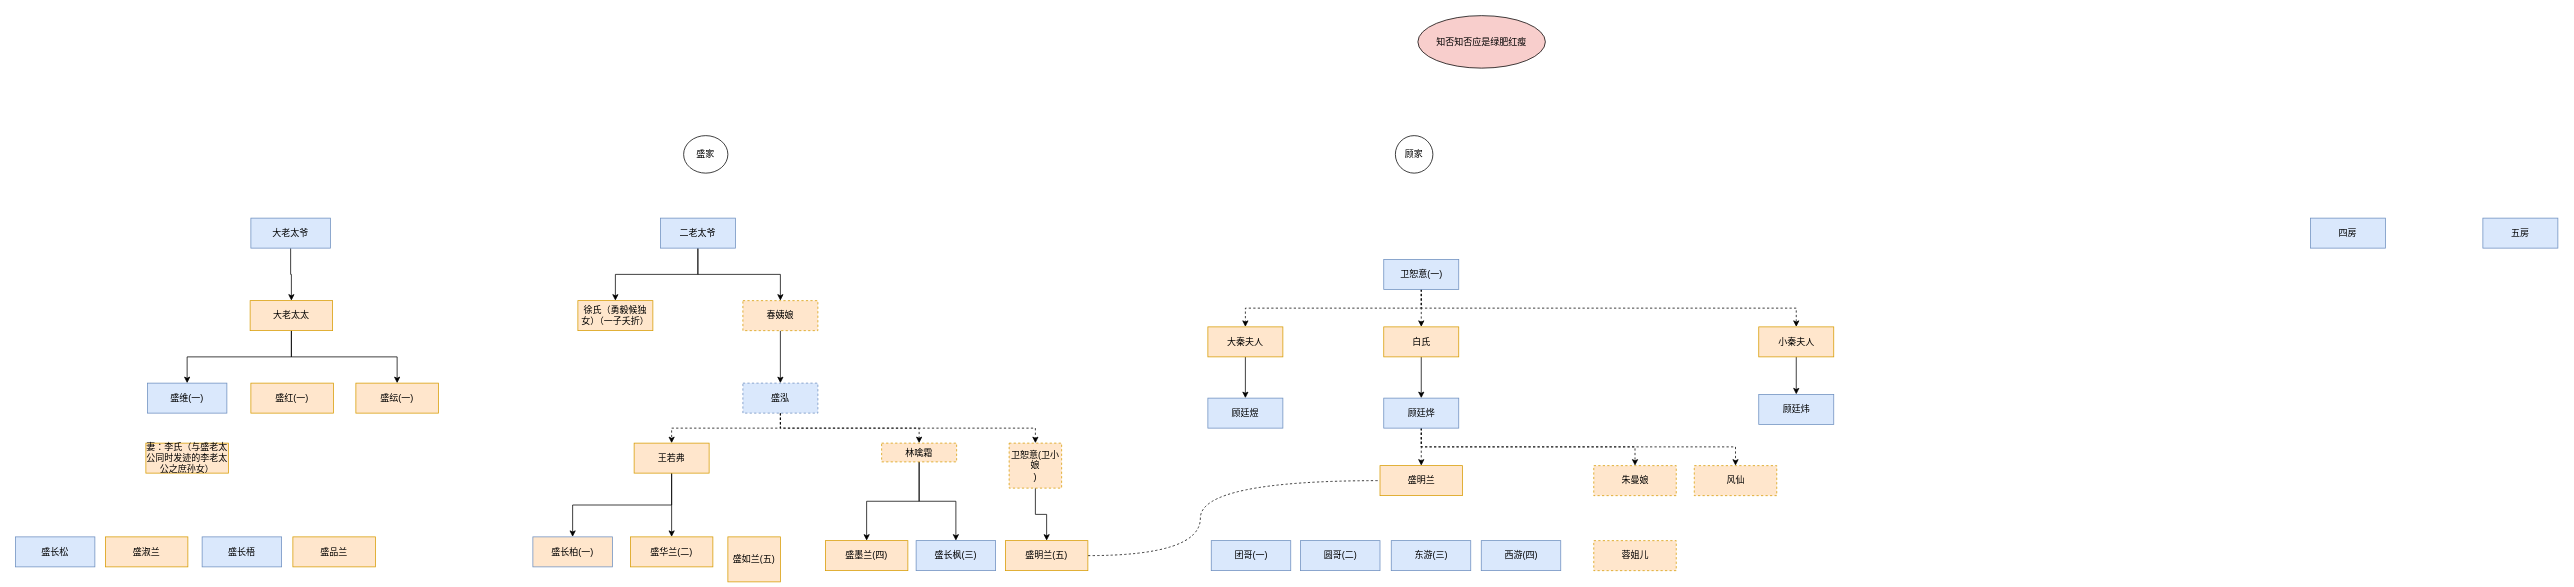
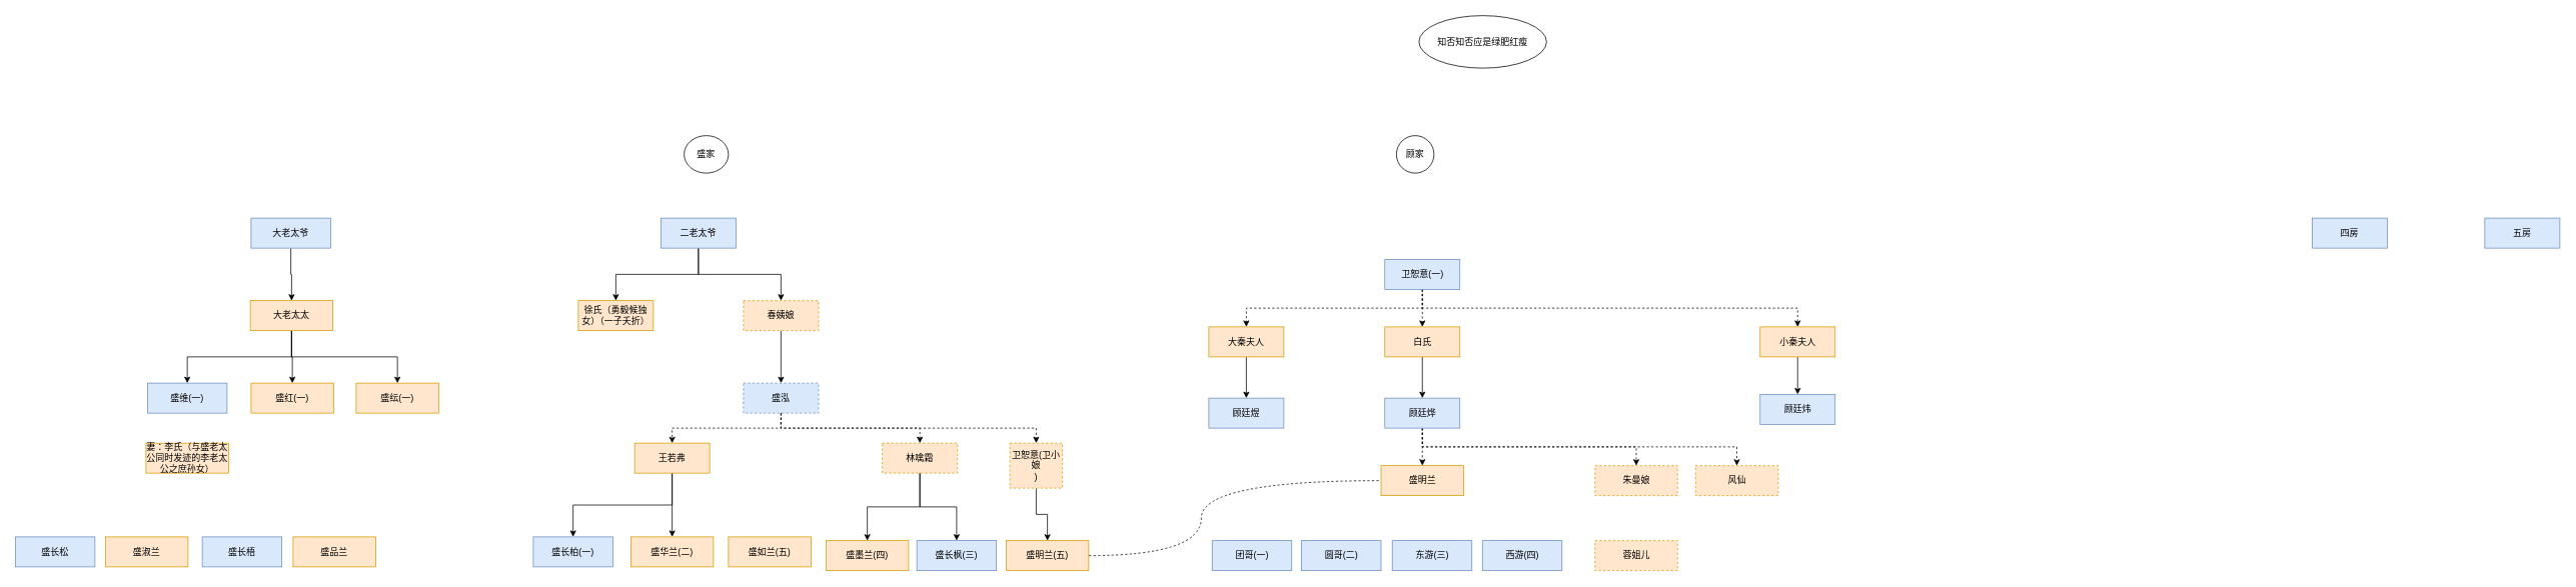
- <mxCell id="52" value="知否知否应是绿肥红瘦" style="ellipse;whiteSpace=wrap;html=1;fillColor=#f8cecc;" vertex="1" parent="1"><mxGeometry x="1890" y="20" width="170" height="70" as="geometry" /></mxCell>
+ <mxCell id="52" value="知否知否应是绿肥红瘦" style="ellipse;whiteSpace=wrap;html=1;" vertex="1" parent="1"><mxGeometry x="1890" y="20" width="170" height="70" as="geometry" /></mxCell>
+ <mxCell id="66" style="edgeStyle=orthogonalEdgeStyle;rounded=0;orthogonalLoop=1;jettySize=auto;html=1;exitX=0.5;exitY=1;exitDx=0;exitDy=0;" edge="1" parent="1" source="69" target="57"><mxGeometry relative="1" as="geometry" /></mxCell>
- <mxCell id="42" value="林噙霜" style="rounded=0;whiteSpace=wrap;html=1;fillColor=#ffe6cc;strokeColor=#d79b00;dashed=1;" parent="1" vertex="1"><mxGeometry x="1175" y="590" width="100" height="25" as="geometry" /></mxCell>
+ <mxCell id="42" value="林噙霜" style="rounded=0;whiteSpace=wrap;html=1;fillColor=#ffe6cc;strokeColor=#d79b00;dashed=1;" parent="1" vertex="1"><mxGeometry x="1175" y="590" width="100" height="40" as="geometry" /></mxCell>
- <mxCell id="13" value="盛长柏(一)" style="rounded=0;whiteSpace=wrap;html=1;fillColor=#ffe6cc;strokeColor=#6c8ebf;" parent="1" vertex="1"><mxGeometry x="710" y="715" width="106" height="40" as="geometry" /></mxCell>
+ <mxCell id="13" value="盛长柏(一)" style="rounded=0;whiteSpace=wrap;html=1;fillColor=#dae8fc;strokeColor=#6c8ebf;" parent="1" vertex="1"><mxGeometry x="710" y="715" width="106" height="40" as="geometry" /></mxCell>
- <mxCell id="14" value="盛如兰(五)" style="whiteSpace=wrap;html=1;fillColor=#ffe6cc;strokeColor=#d79b00;rounded=0;" parent="1" vertex="1"><mxGeometry x="970" y="715" width="70" height="60" as="geometry" /></mxCell>
+ <mxCell id="14" value="盛如兰(五)" style="whiteSpace=wrap;html=1;fillColor=#ffe6cc;strokeColor=#d79b00;rounded=0;" parent="1" vertex="1"><mxGeometry x="970" y="715" width="110" height="40" as="geometry" /></mxCell>
